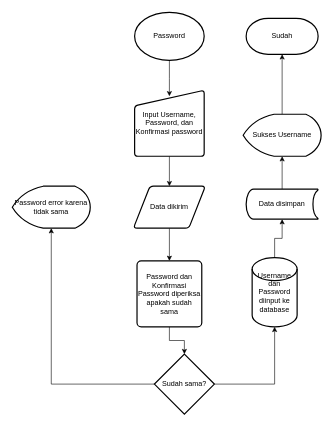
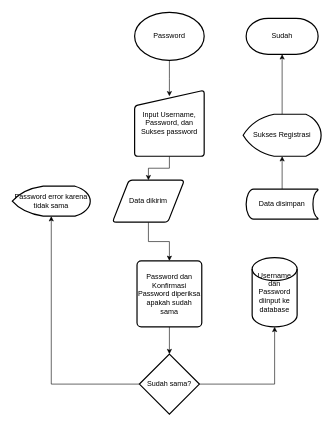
- <mxCell id="3" value="Input Username, Password, dan Konfirmasi password" style="html=1;strokeWidth=2;shape=manualInput;whiteSpace=wrap;rounded=1;size=26;arcSize=11;" vertex="1" parent="1"><mxGeometry x="224" y="150" width="116" height="110" as="geometry" /></mxCell>
+ <mxCell id="3" value="Input Username, Password, dan Sukses password" style="html=1;strokeWidth=2;shape=manualInput;whiteSpace=wrap;rounded=1;size=26;arcSize=11;" vertex="1" parent="1"><mxGeometry x="224" y="150" width="116" height="110" as="geometry" /></mxCell>
- <mxCell id="19" value="Sukses Username" style="strokeWidth=2;html=1;shape=mxgraph.flowchart.display;whiteSpace=wrap;" vertex="1" parent="1"><mxGeometry x="405" y="190" width="130" height="70" as="geometry" /></mxCell>
+ <mxCell id="19" value="Sukses Registrasi" style="strokeWidth=2;html=1;shape=mxgraph.flowchart.display;whiteSpace=wrap;" vertex="1" parent="1"><mxGeometry x="405" y="190" width="130" height="70" as="geometry" /></mxCell>
- <mxCell id="13" value="Password error karena tidak sama" style="strokeWidth=2;html=1;shape=mxgraph.flowchart.display;whiteSpace=wrap;" vertex="1" parent="1"><mxGeometry x="20" y="310" width="130" height="70" as="geometry" /></mxCell>
+ <mxCell id="13" value="Password error karena tidak sama" style="strokeWidth=2;html=1;shape=mxgraph.flowchart.display;whiteSpace=wrap;" vertex="1" parent="1"><mxGeometry x="20" y="310" width="130" height="50" as="geometry" /></mxCell>
- <mxCell id="7" value="Data dikirim" style="shape=parallelogram;html=1;strokeWidth=2;perimeter=parallelogramPerimeter;whiteSpace=wrap;rounded=1;arcSize=12;size=0.23;" vertex="1" parent="1"><mxGeometry x="222" y="310" width="120" height="70" as="geometry" /></mxCell>
+ <mxCell id="7" value="Data dikirim" style="shape=parallelogram;html=1;strokeWidth=2;perimeter=parallelogramPerimeter;whiteSpace=wrap;rounded=1;arcSize=12;size=0.23;" vertex="1" parent="1"><mxGeometry x="187" y="300" width="120" height="70" as="geometry" /></mxCell>
- <mxCell id="14" value="" style="edgeStyle=orthogonalEdgeStyle;rounded=0;orthogonalLoop=1;jettySize=auto;html=1;" edge="1" parent="1" source="15" target="17"><mxGeometry relative="1" as="geometry" /></mxCell>
- <mxCell id="12" value="Sudah sama?" style="strokeWidth=2;html=1;shape=mxgraph.flowchart.decision;whiteSpace=wrap;" vertex="1" parent="1"><mxGeometry x="257" y="590" width="100" height="100" as="geometry" /></mxCell>
+ <mxCell id="12" value="Sudah sama?" style="strokeWidth=2;html=1;shape=mxgraph.flowchart.decision;whiteSpace=wrap;" vertex="1" parent="1"><mxGeometry x="232" y="590" width="100" height="100" as="geometry" /></mxCell>
